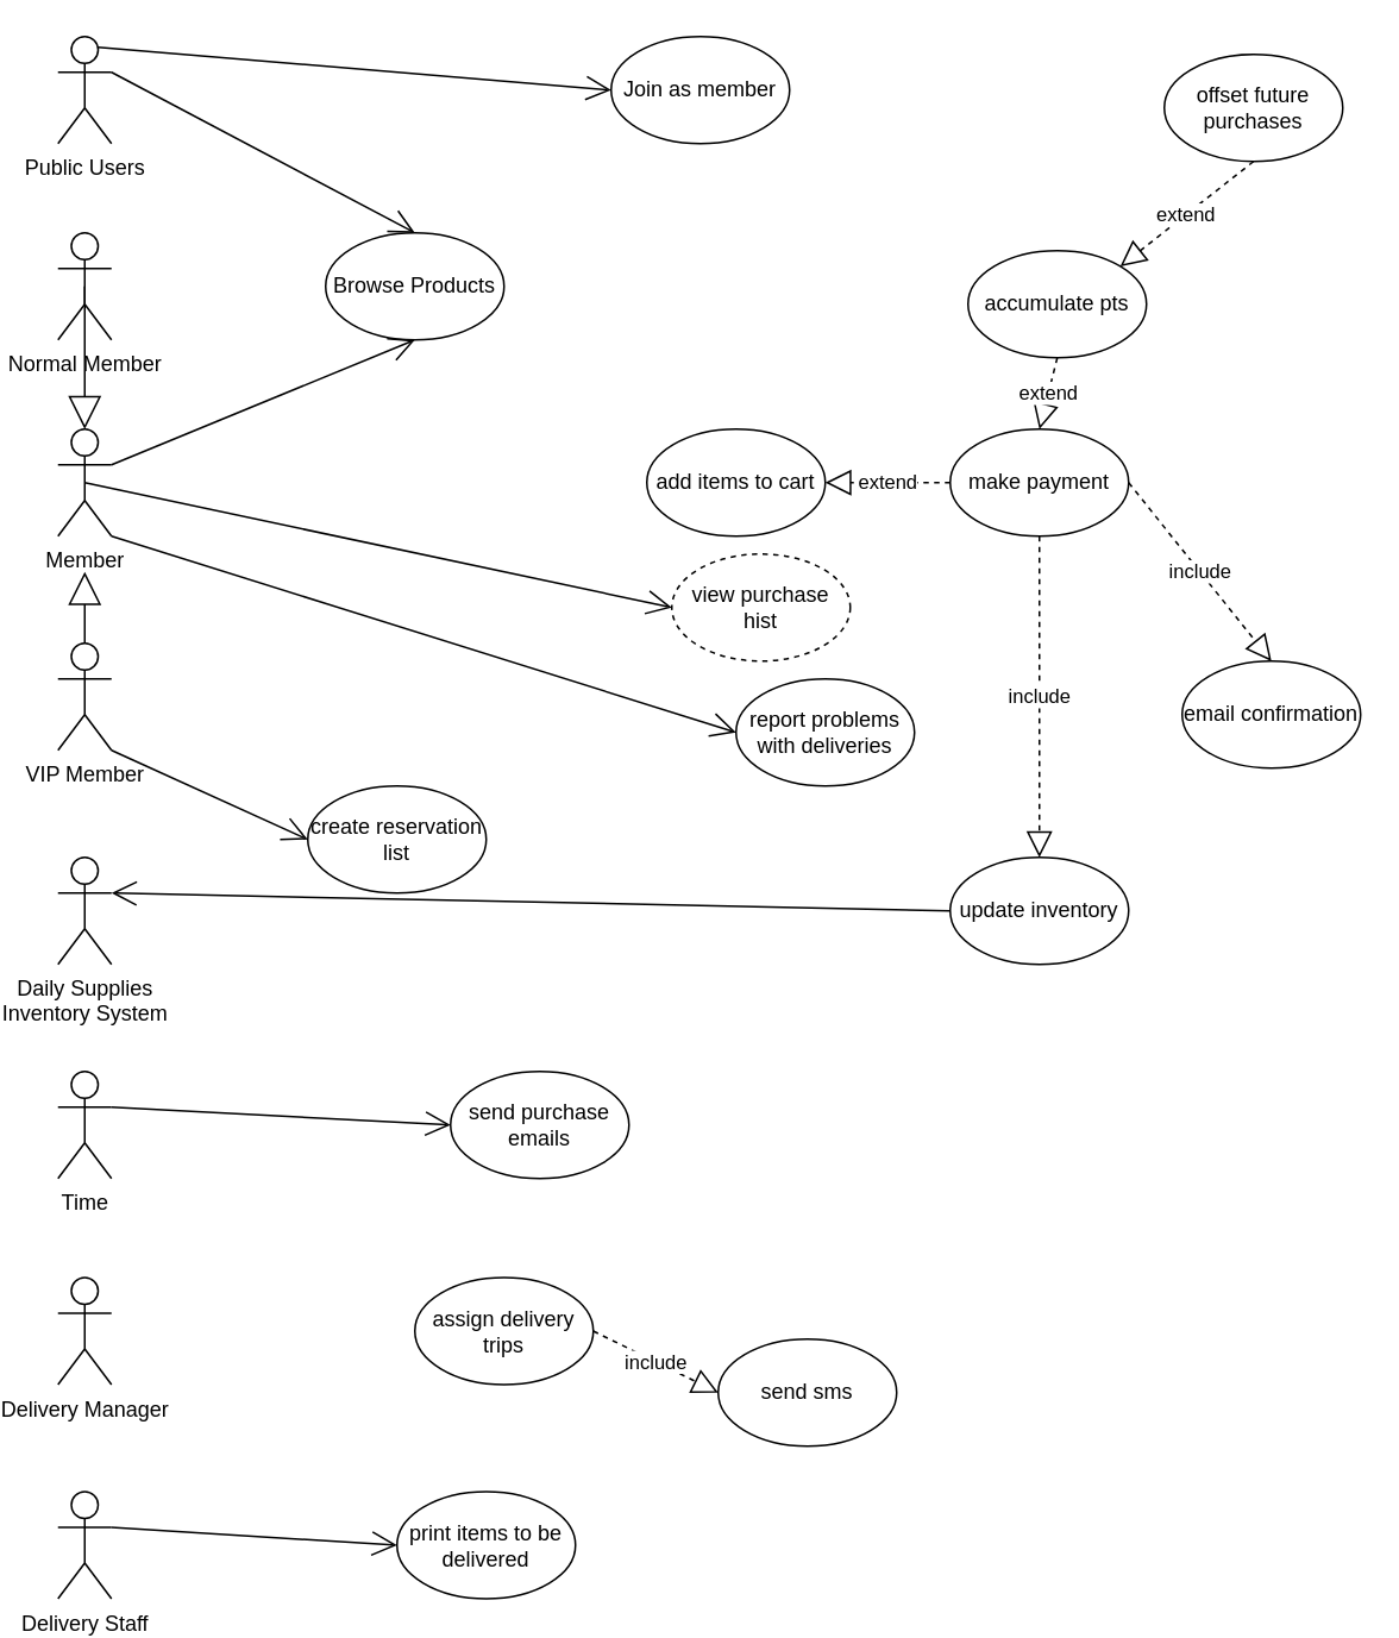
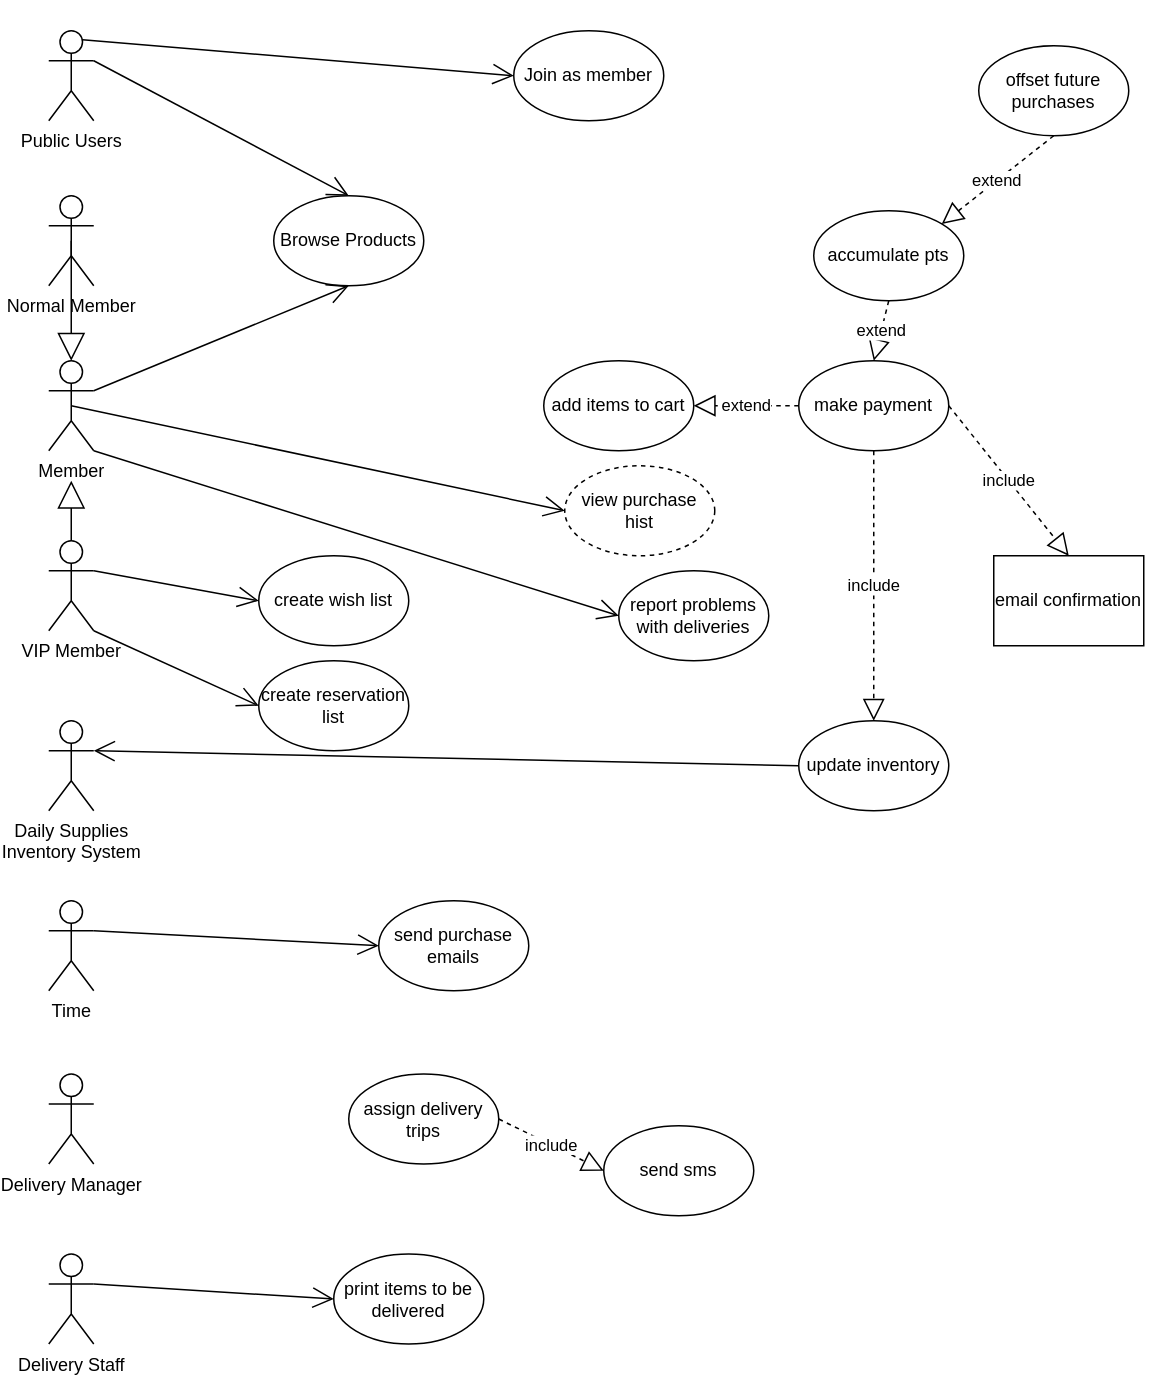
+ <mxCell id="31" value="" style="endArrow=open;endFill=1;endSize=12;html=1;rounded=0;exitX=1;exitY=0.333;exitDx=0;exitDy=0;exitPerimeter=0;entryX=0;entryY=0.5;entryDx=0;entryDy=0;" edge="1" parent="1" source="4" target="17"><mxGeometry width="160" relative="1" as="geometry"><mxPoint x="60" y="270" as="sourcePoint" /><mxPoint x="230" y="200" as="targetPoint" /></mxGeometry></mxCell>
+ <mxCell id="17" value="create wish list" style="ellipse;whiteSpace=wrap;html=1;" vertex="1" parent="1"><mxGeometry x="160" y="370" width="100" height="60" as="geometry" /></mxCell>
- <mxCell id="20" value="email confirmation" style="ellipse;whiteSpace=wrap;html=1;" vertex="1" parent="1"><mxGeometry x="650" y="370" width="100" height="60" as="geometry" /></mxCell>
+ <mxCell id="20" value="email confirmation" style="whiteSpace=wrap;html=1;rounded=0;" vertex="1" parent="1"><mxGeometry x="650" y="370" width="100" height="60" as="geometry" /></mxCell>
